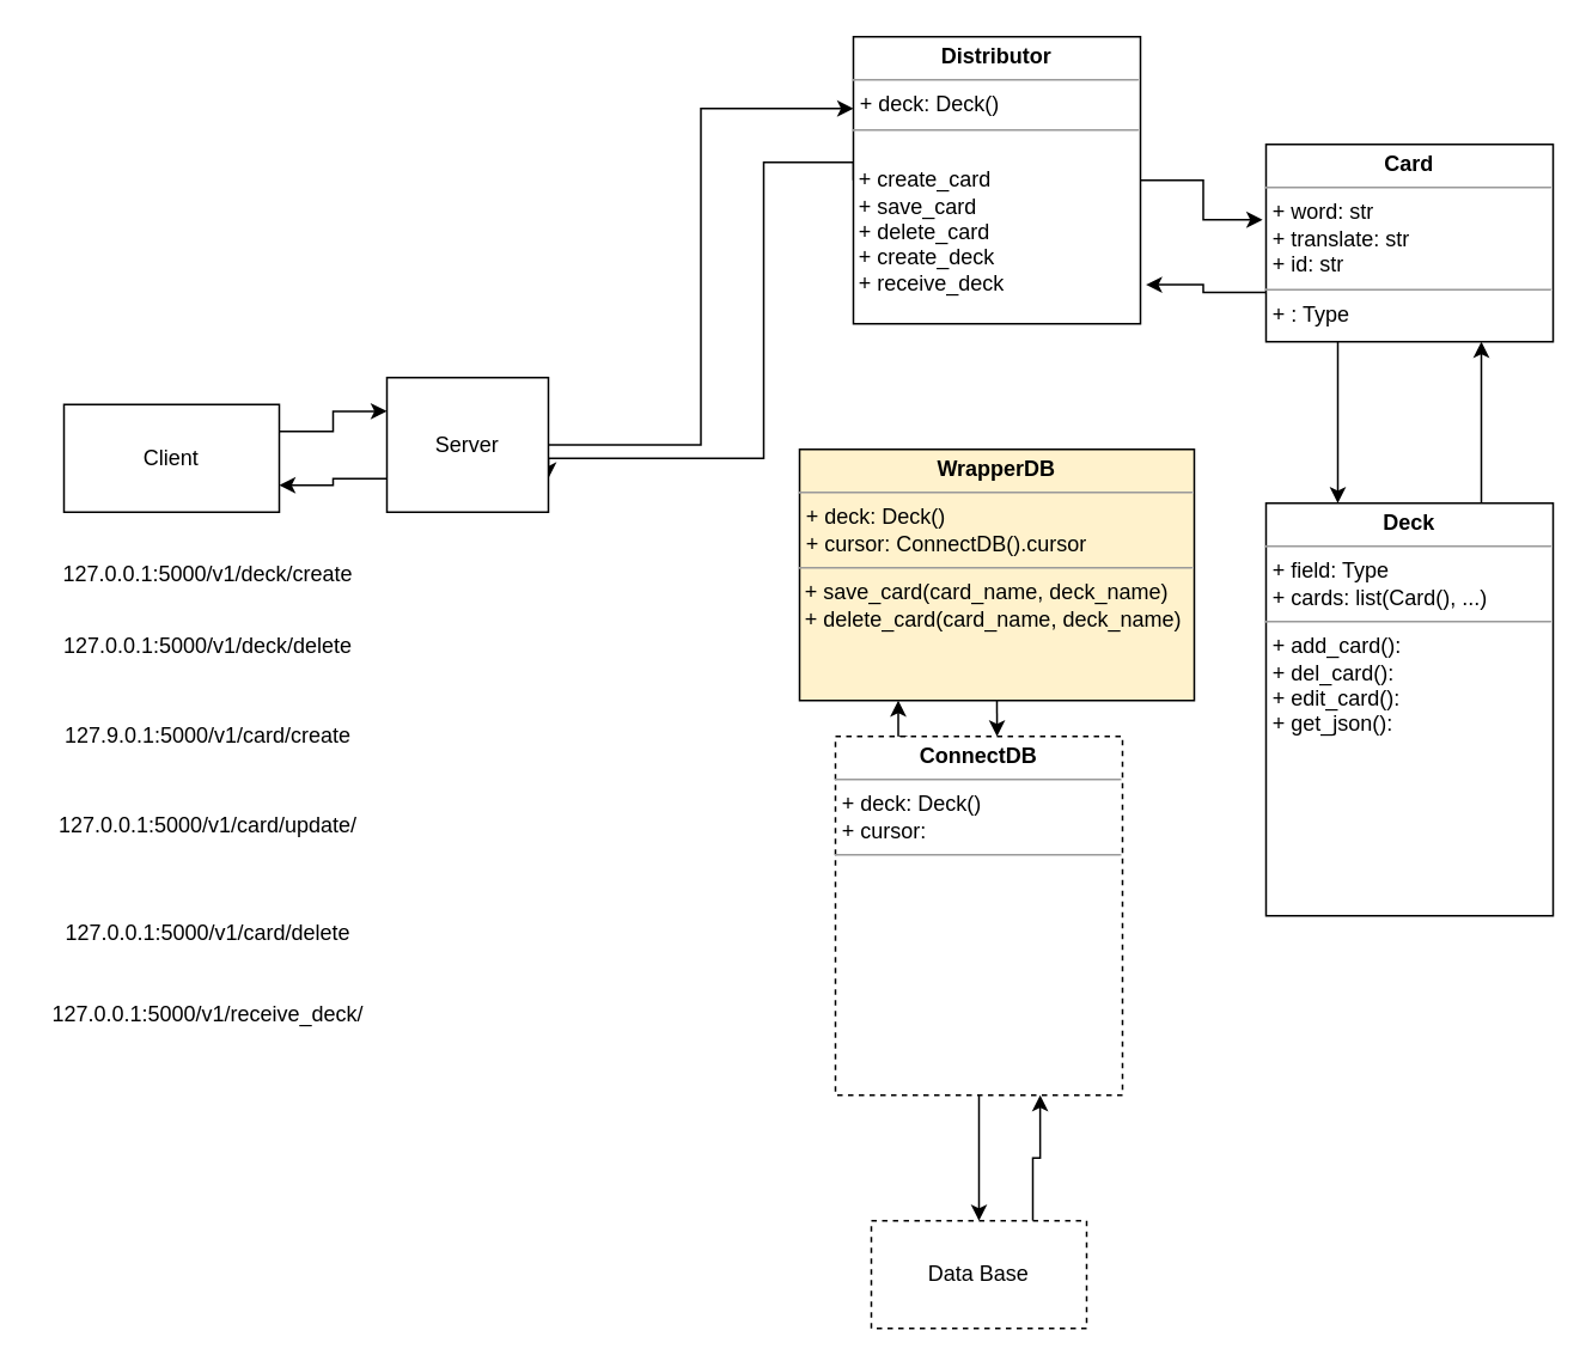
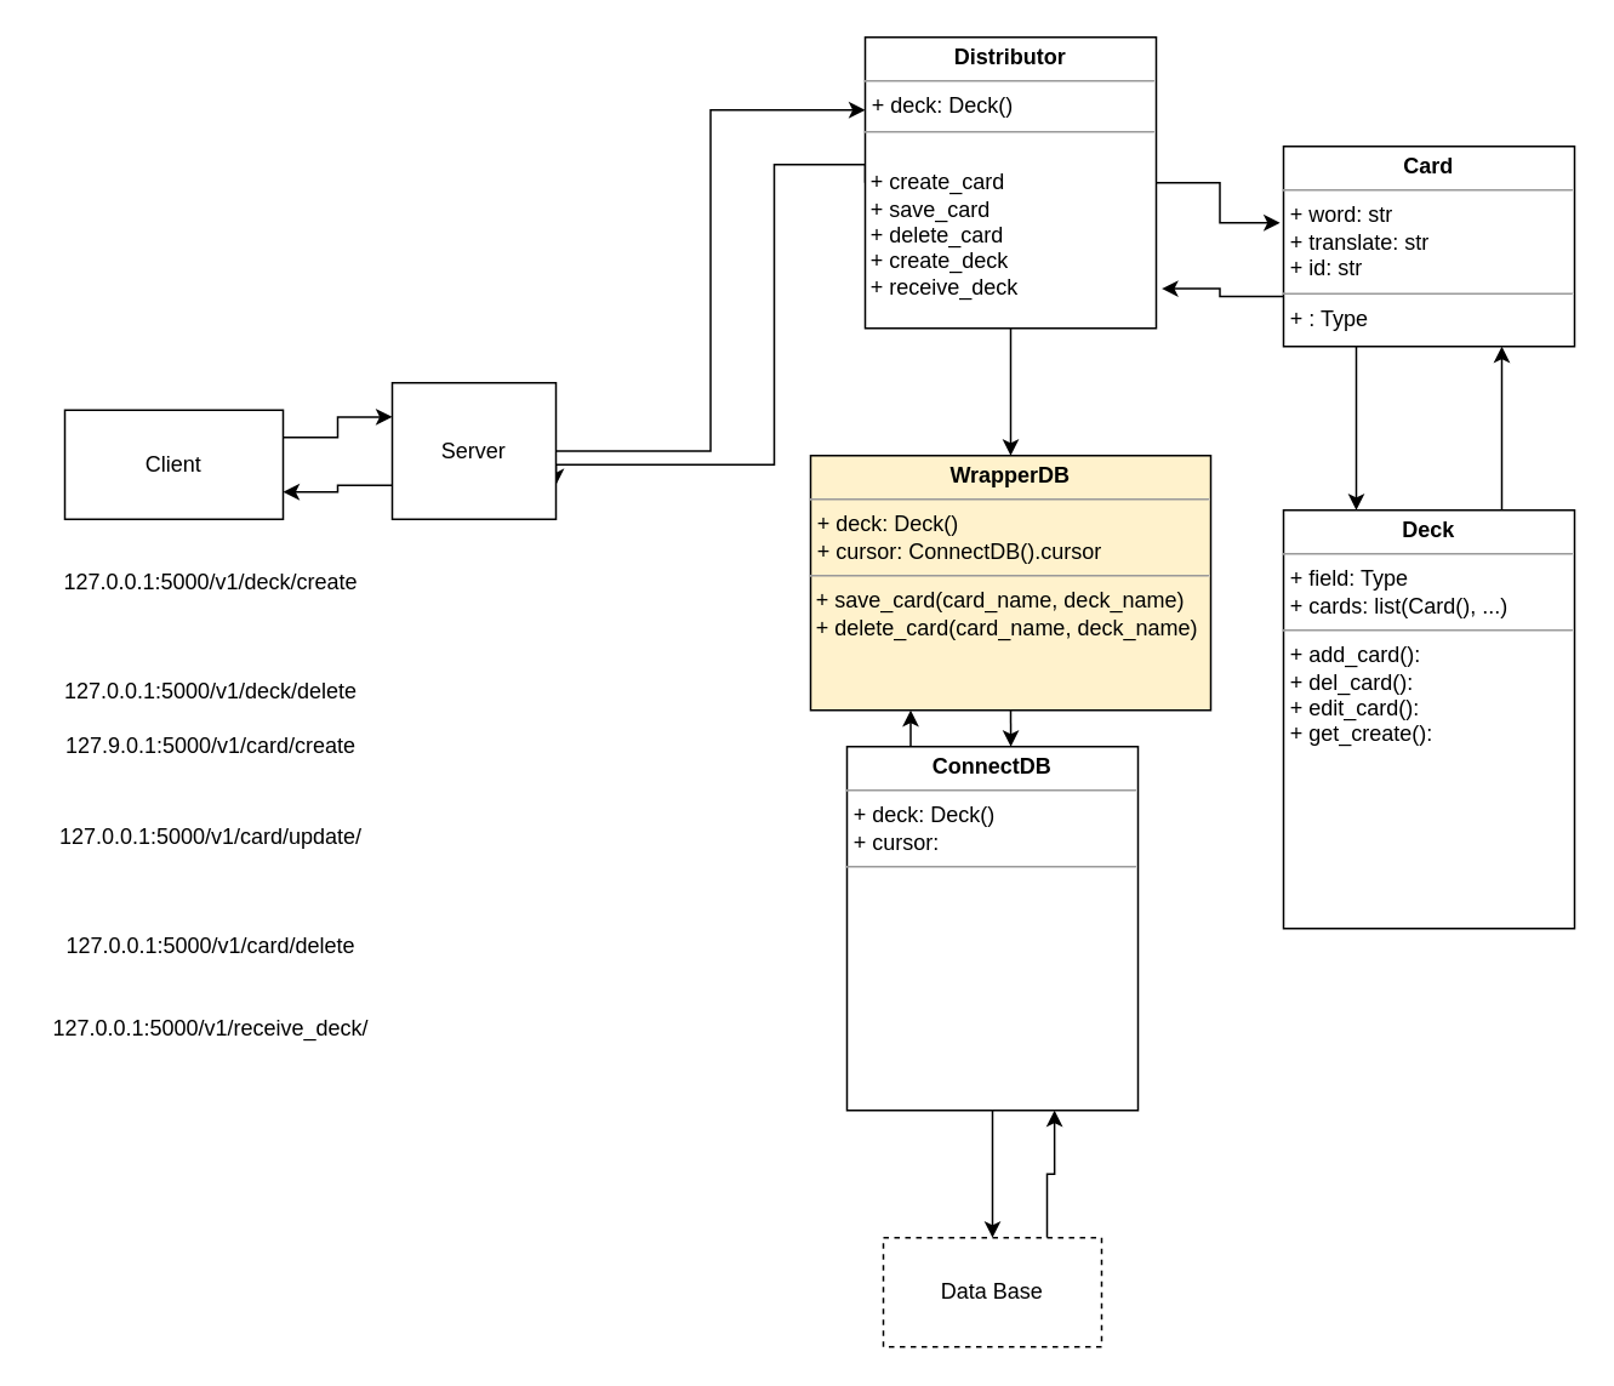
+ <mxCell id="7" style="edgeStyle=orthogonalEdgeStyle;rounded=0;orthogonalLoop=1;jettySize=auto;html=1;exitX=0.5;exitY=1;exitDx=0;exitDy=0;" edge="1" parent="1" source="10" target="15"><mxGeometry relative="1" as="geometry" /></mxCell>
- <mxCell id="6" value="&lt;p style=&quot;margin: 0px ; margin-top: 4px ; text-align: center&quot;&gt;&lt;b&gt;Deck&lt;/b&gt;&lt;/p&gt;&lt;hr size=&quot;1&quot;&gt;&lt;p style=&quot;margin: 0px ; margin-left: 4px&quot;&gt;+ field: Type&lt;/p&gt;&lt;p style=&quot;margin: 0px ; margin-left: 4px&quot;&gt;+ cards: list(Card(), ...)&lt;/p&gt;&lt;hr size=&quot;1&quot;&gt;&lt;p style=&quot;margin: 0px ; margin-left: 4px&quot;&gt;+ add_card():&lt;/p&gt;&lt;p style=&quot;margin: 0px ; margin-left: 4px&quot;&gt;+ del_card():&lt;/p&gt;&lt;p style=&quot;margin: 0px ; margin-left: 4px&quot;&gt;+ edit_card():&lt;/p&gt;&lt;p style=&quot;margin: 0px ; margin-left: 4px&quot;&gt;+ get_json():&lt;/p&gt;" style="verticalAlign=top;align=left;overflow=fill;fontSize=12;fontFamily=Helvetica;html=1;" parent="1" vertex="1"><mxGeometry x="705" y="280" width="160" height="230" as="geometry" /></mxCell>
+ <mxCell id="6" value="&lt;p style=&quot;margin: 0px ; margin-top: 4px ; text-align: center&quot;&gt;&lt;b&gt;Deck&lt;/b&gt;&lt;/p&gt;&lt;hr size=&quot;1&quot;&gt;&lt;p style=&quot;margin: 0px ; margin-left: 4px&quot;&gt;+ field: Type&lt;/p&gt;&lt;p style=&quot;margin: 0px ; margin-left: 4px&quot;&gt;+ cards: list(Card(), ...)&lt;/p&gt;&lt;hr size=&quot;1&quot;&gt;&lt;p style=&quot;margin: 0px ; margin-left: 4px&quot;&gt;+ add_card():&lt;/p&gt;&lt;p style=&quot;margin: 0px ; margin-left: 4px&quot;&gt;+ del_card():&lt;/p&gt;&lt;p style=&quot;margin: 0px ; margin-left: 4px&quot;&gt;+ edit_card():&lt;/p&gt;&lt;p style=&quot;margin: 0px ; margin-left: 4px&quot;&gt;+ get_create():&lt;/p&gt;" style="verticalAlign=top;align=left;overflow=fill;fontSize=12;fontFamily=Helvetica;html=1;" parent="1" vertex="1"><mxGeometry x="705" y="280" width="160" height="230" as="geometry" /></mxCell>
- <mxCell id="24" value="127.0.0.1:5000/v1/deck/delete" style="text;html=1;align=center;verticalAlign=middle;resizable=0;points=[];autosize=1;" vertex="1" parent="1"><mxGeometry x="25" y="350" width="180" height="20" as="geometry" /></mxCell>
+ <mxCell id="24" value="127.0.0.1:5000/v1/deck/delete" style="text;html=1;align=center;verticalAlign=middle;resizable=0;points=[];autosize=1;" vertex="1" parent="1"><mxGeometry x="25" y="370" width="180" height="20" as="geometry" /></mxCell>
- <mxCell id="13" value="&lt;p style=&quot;margin: 0px ; margin-top: 4px ; text-align: center&quot;&gt;&lt;b&gt;ConnectDB&lt;/b&gt;&lt;/p&gt;&lt;hr size=&quot;1&quot;&gt;&lt;p style=&quot;margin: 0px ; margin-left: 4px&quot;&gt;+ deck: Deck()&lt;/p&gt;&lt;p style=&quot;margin: 0px ; margin-left: 4px&quot;&gt;+ cursor:&amp;nbsp;&lt;/p&gt;&lt;hr size=&quot;1&quot;&gt;&lt;p style=&quot;margin: 0px ; margin-left: 4px&quot;&gt;&lt;br&gt;&lt;/p&gt;" style="verticalAlign=top;align=left;overflow=fill;fontSize=12;fontFamily=Helvetica;html=1;dashed=1;" vertex="1" parent="1"><mxGeometry x="465" y="410" width="160" height="200" as="geometry" /></mxCell>
+ <mxCell id="13" value="&lt;p style=&quot;margin: 0px ; margin-top: 4px ; text-align: center&quot;&gt;&lt;b&gt;ConnectDB&lt;/b&gt;&lt;/p&gt;&lt;hr size=&quot;1&quot;&gt;&lt;p style=&quot;margin: 0px ; margin-left: 4px&quot;&gt;+ deck: Deck()&lt;/p&gt;&lt;p style=&quot;margin: 0px ; margin-left: 4px&quot;&gt;+ cursor:&amp;nbsp;&lt;/p&gt;&lt;hr size=&quot;1&quot;&gt;&lt;p style=&quot;margin: 0px ; margin-left: 4px&quot;&gt;&lt;br&gt;&lt;/p&gt;" style="verticalAlign=top;align=left;overflow=fill;fontSize=12;fontFamily=Helvetica;html=1;" vertex="1" parent="1"><mxGeometry x="465" y="410" width="160" height="200" as="geometry" /></mxCell>
